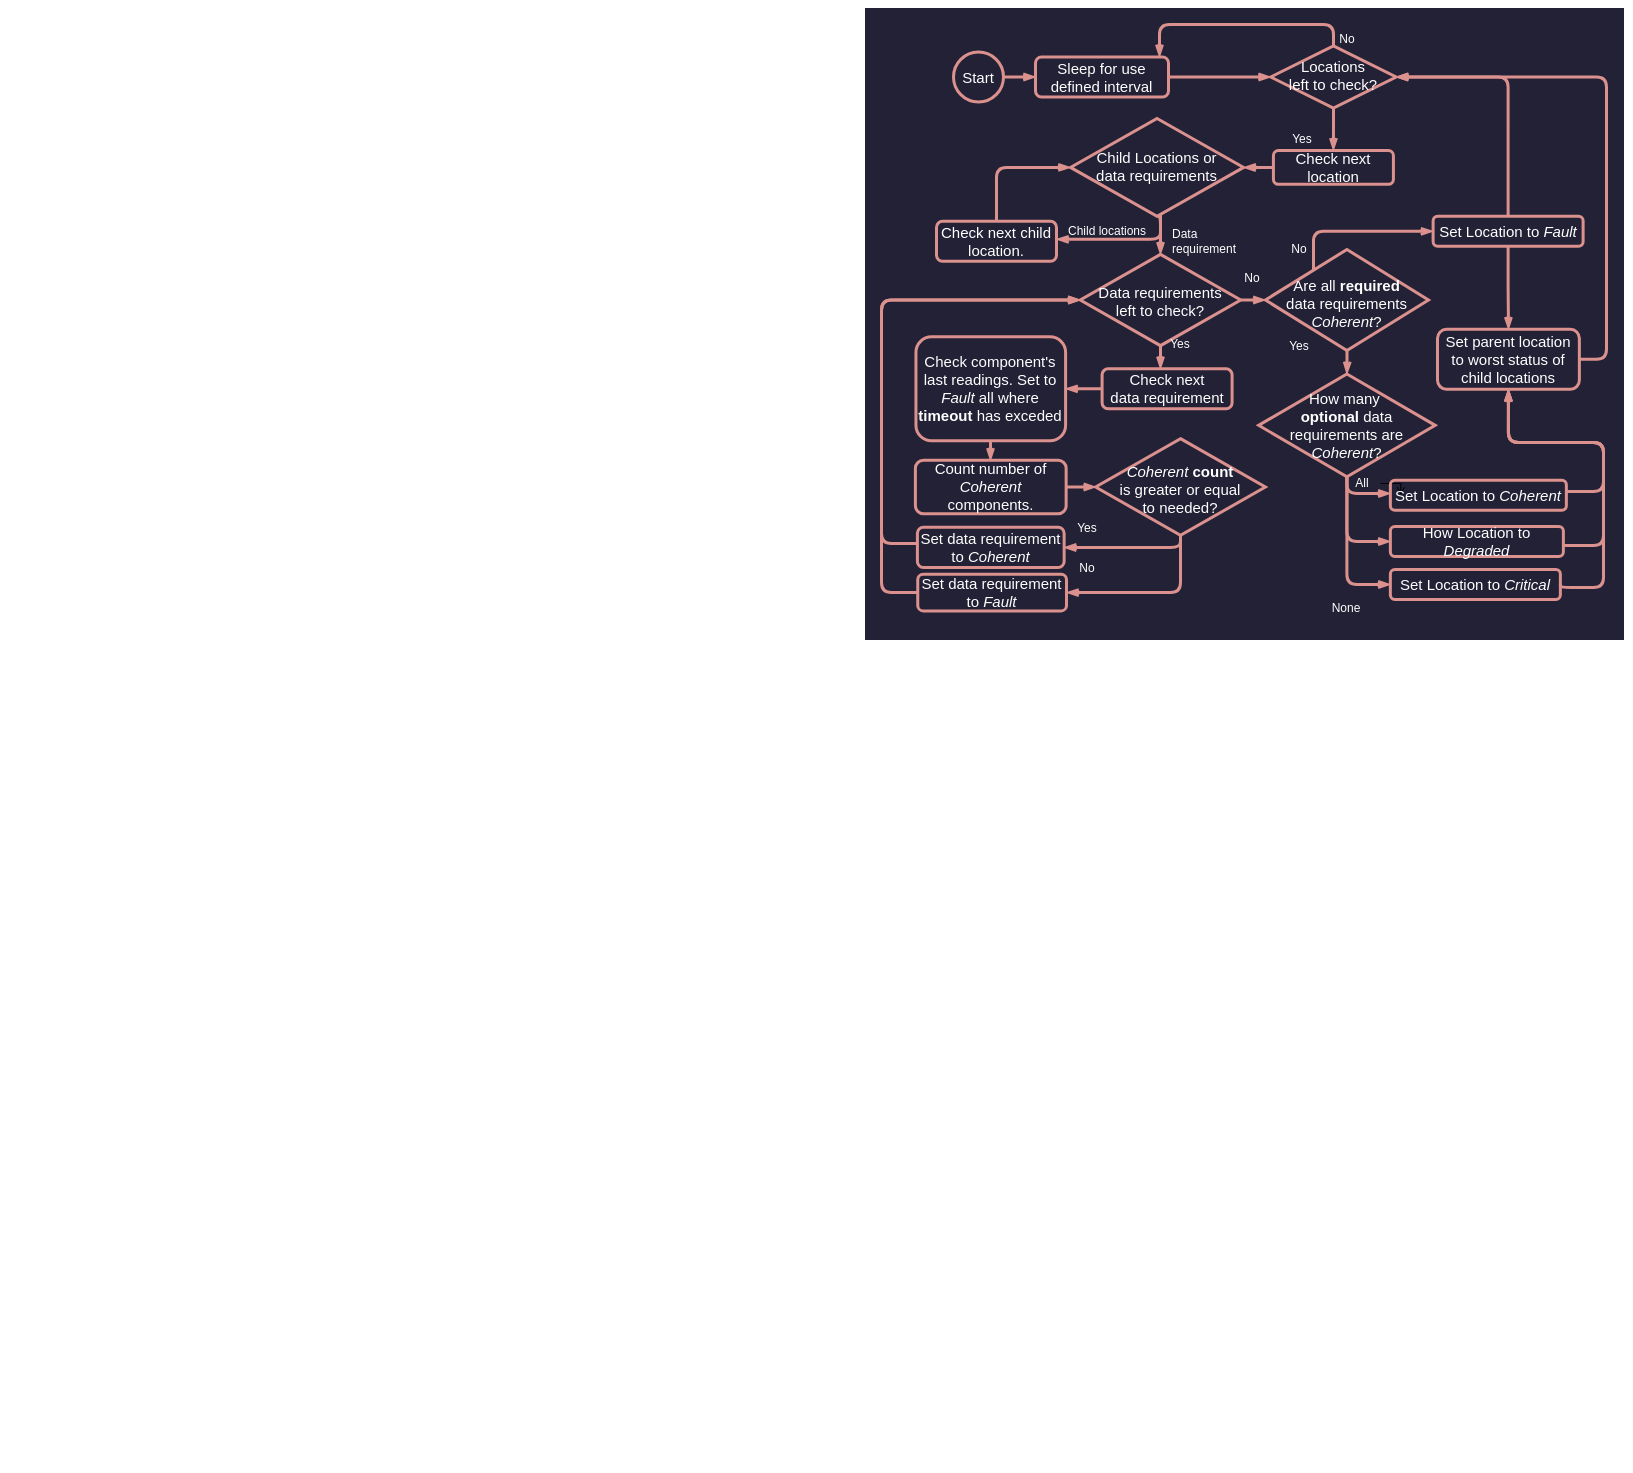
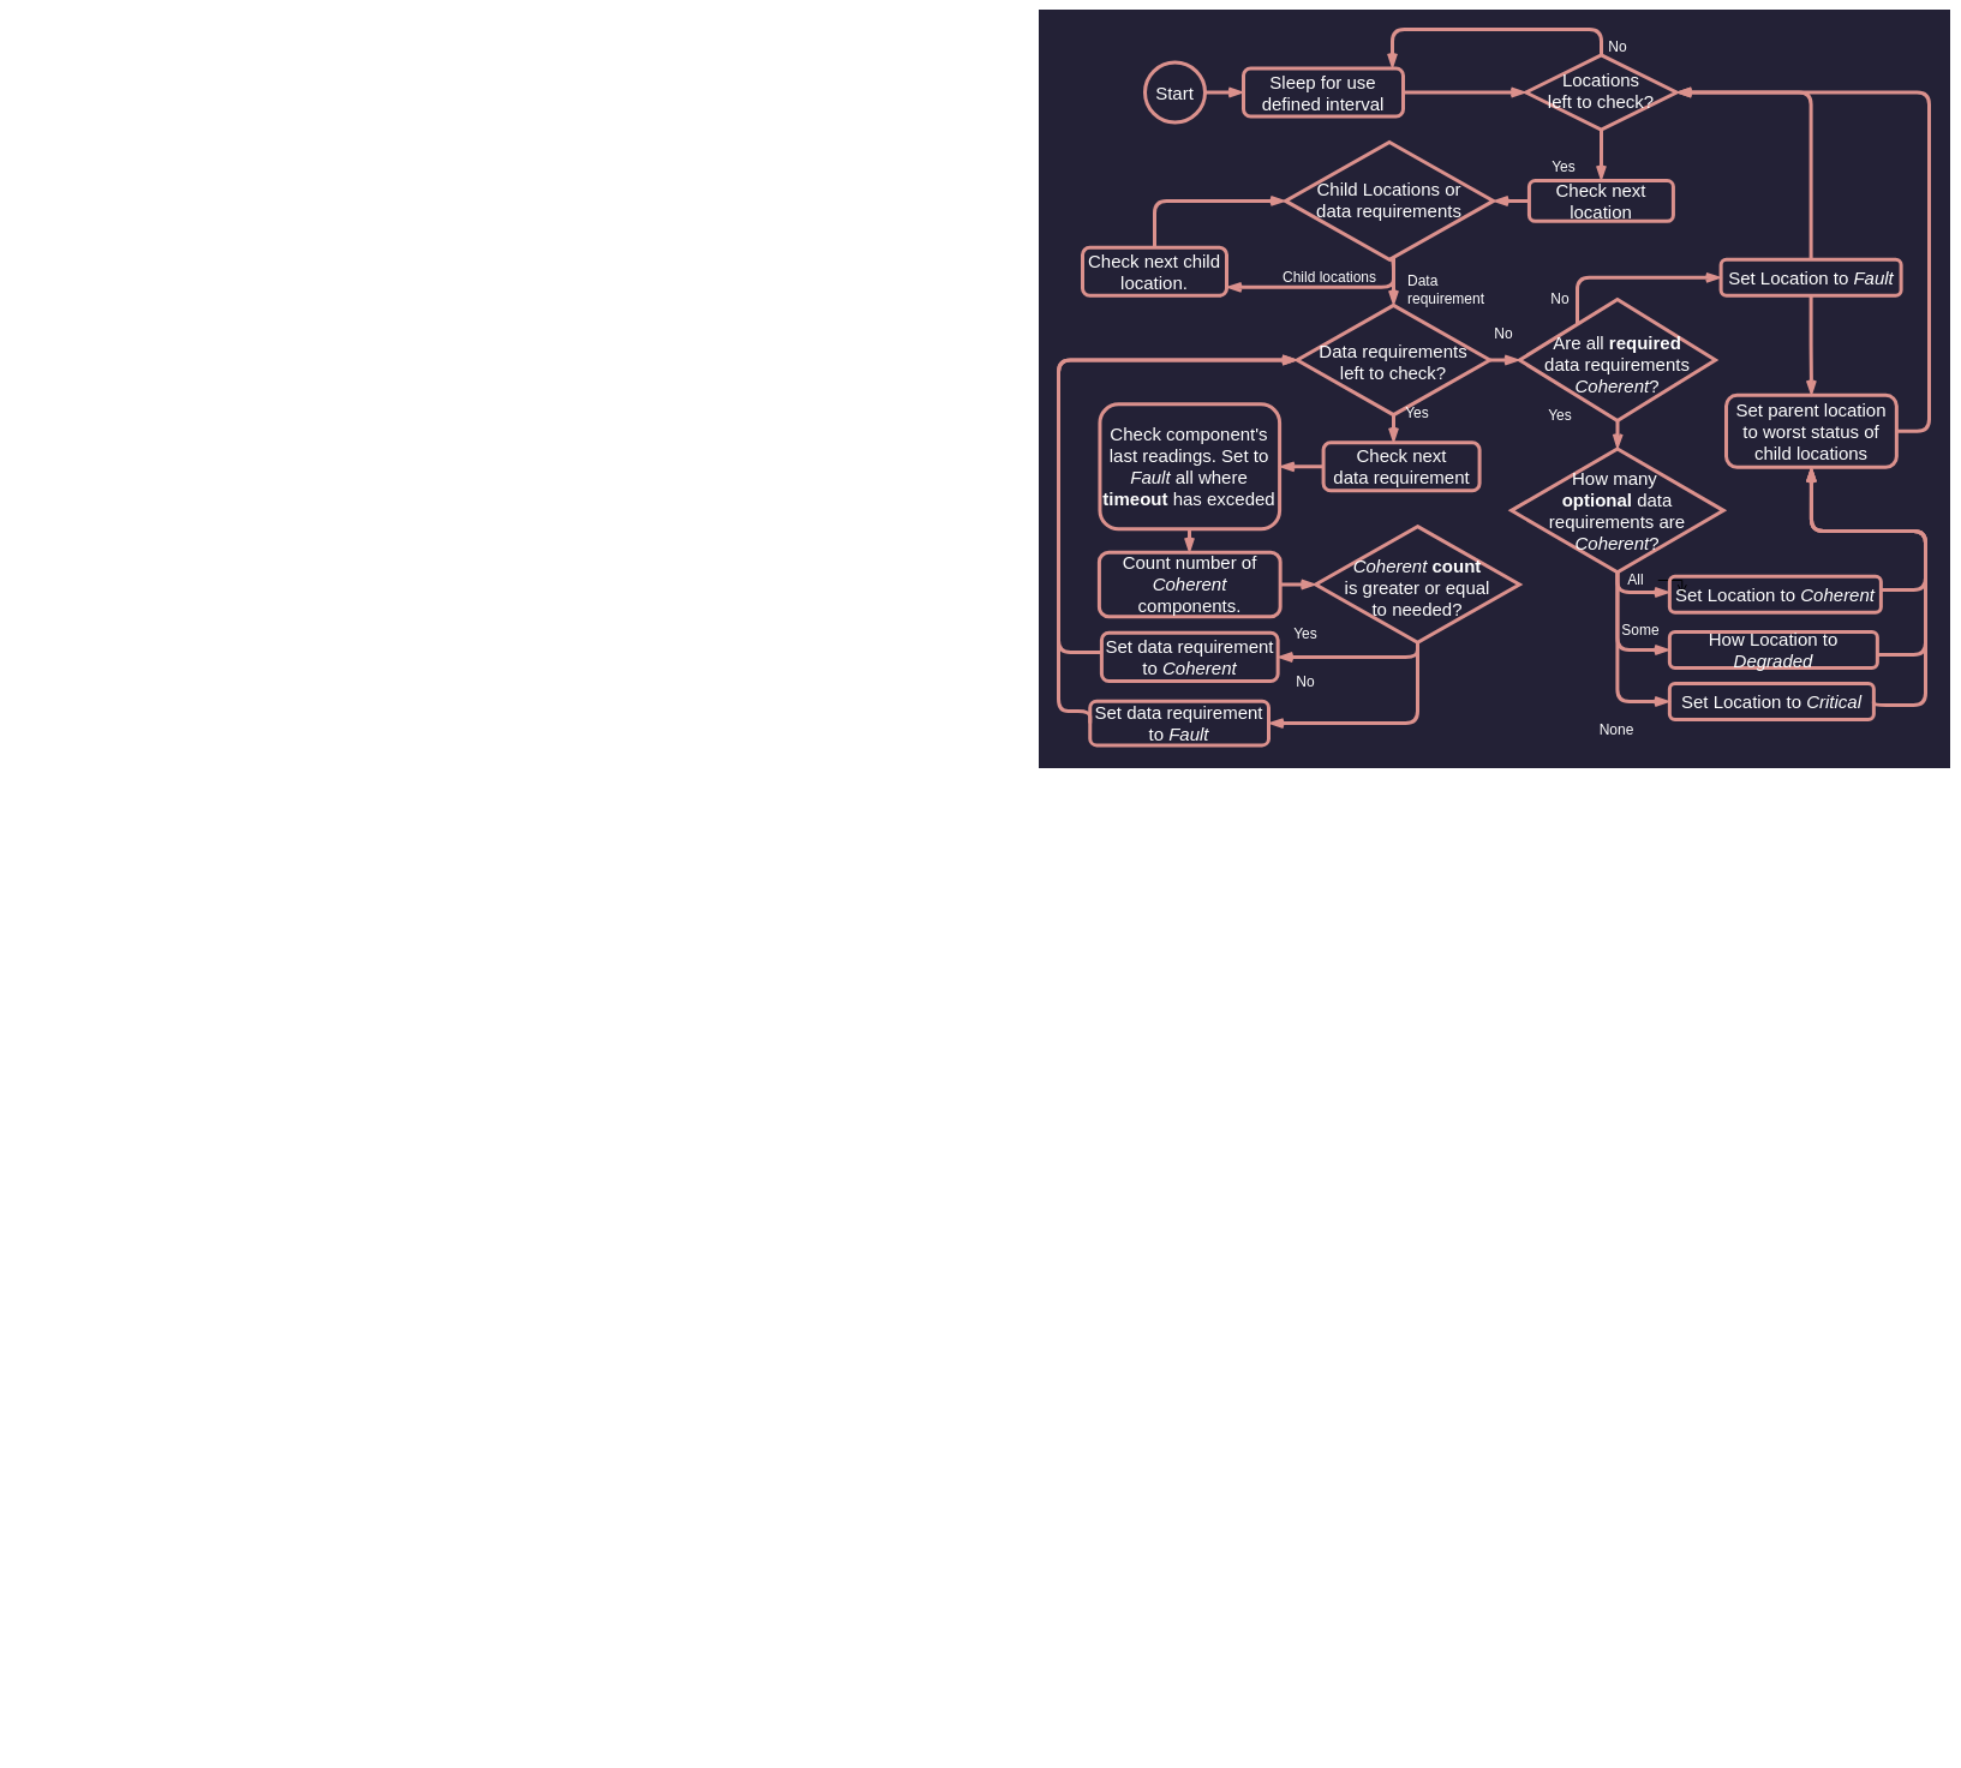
- <mxCell id="13" value="Check next child location." style="rounded=1;whiteSpace=wrap;html=1;strokeColor=#DB918D;fontColor=#FFFFFF;fillColor=none;strokeWidth=3;container=0;fontSize=15;" parent="1" vertex="1"><mxGeometry x="936" y="220.81" width="120" height="40" as="geometry" /></mxCell>
+ <mxCell id="13" value="Check next child location." style="rounded=1;whiteSpace=wrap;html=1;strokeColor=#DB918D;fontColor=#FFFFFF;fillColor=none;strokeWidth=3;container=0;fontSize=15;" parent="1" vertex="1"><mxGeometry x="901" y="205.81" width="120" height="40" as="geometry" /></mxCell>
+ <mxCell id="44" value="Some" style="text;html=1;strokeColor=none;fillColor=none;align=center;verticalAlign=middle;whiteSpace=wrap;rounded=0;fontSize=12;fontFamily=Helvetica;fontColor=#FFFFFF;container=0;" parent="1" vertex="1"><mxGeometry x="1348" y="514.99" width="36.25" height="20" as="geometry" /></mxCell>
- <mxCell id="34" value="Set data requirement to&lt;i style=&quot;font-size: 15px;&quot;&gt; Fault&lt;/i&gt;" style="rounded=1;whiteSpace=wrap;html=1;strokeColor=#DB918D;fontColor=#FFFFFF;fillColor=none;strokeWidth=3;container=0;fontSize=15;" parent="1" vertex="1"><mxGeometry x="917.25" y="573.8" width="148.75" height="36.62" as="geometry" /></mxCell>
+ <mxCell id="34" value="Set data requirement to&lt;i style=&quot;font-size: 15px;&quot;&gt; Fault&lt;/i&gt;" style="rounded=1;whiteSpace=wrap;html=1;strokeColor=#DB918D;fontColor=#FFFFFF;fillColor=none;strokeWidth=3;container=0;fontSize=15;" parent="1" vertex="1"><mxGeometry x="907.25" y="583.8" width="148.75" height="36.62" as="geometry" /></mxCell>
